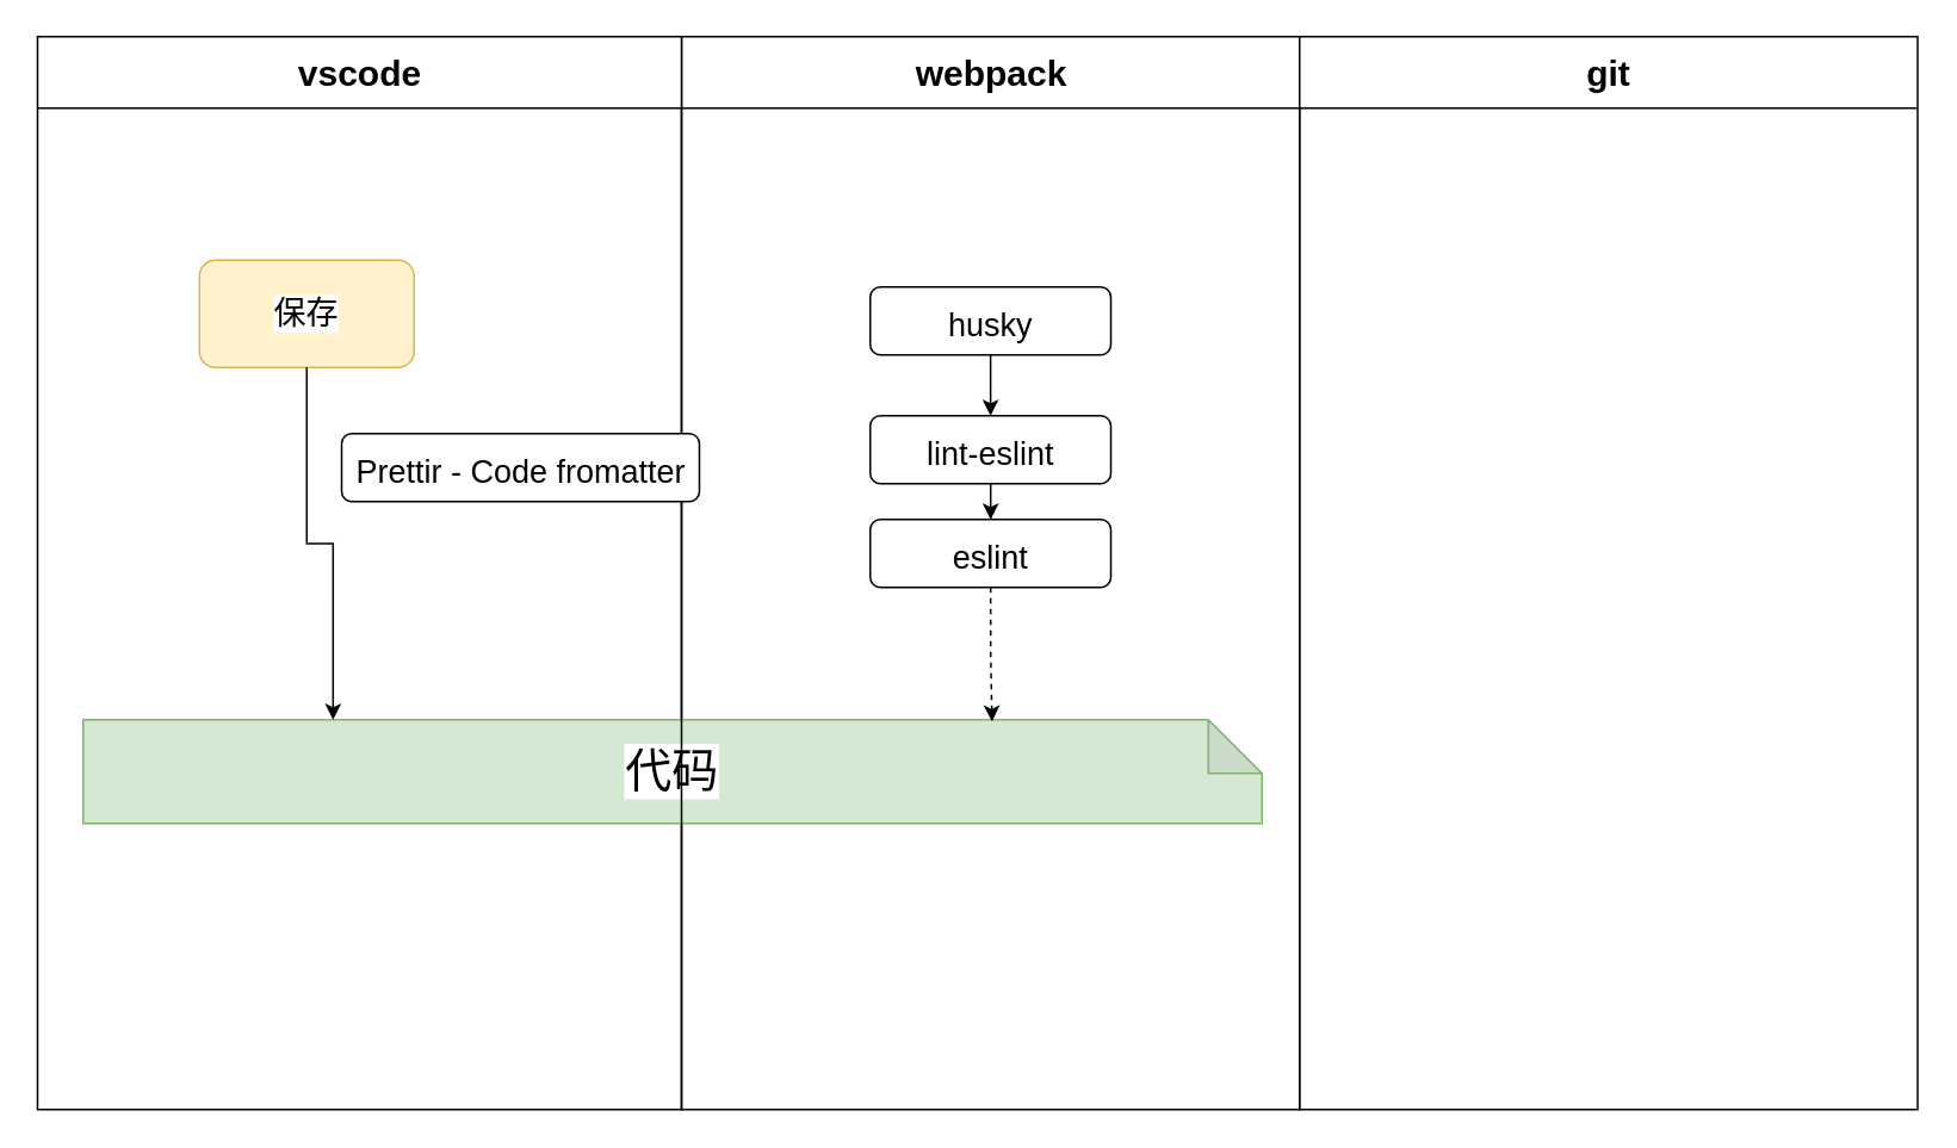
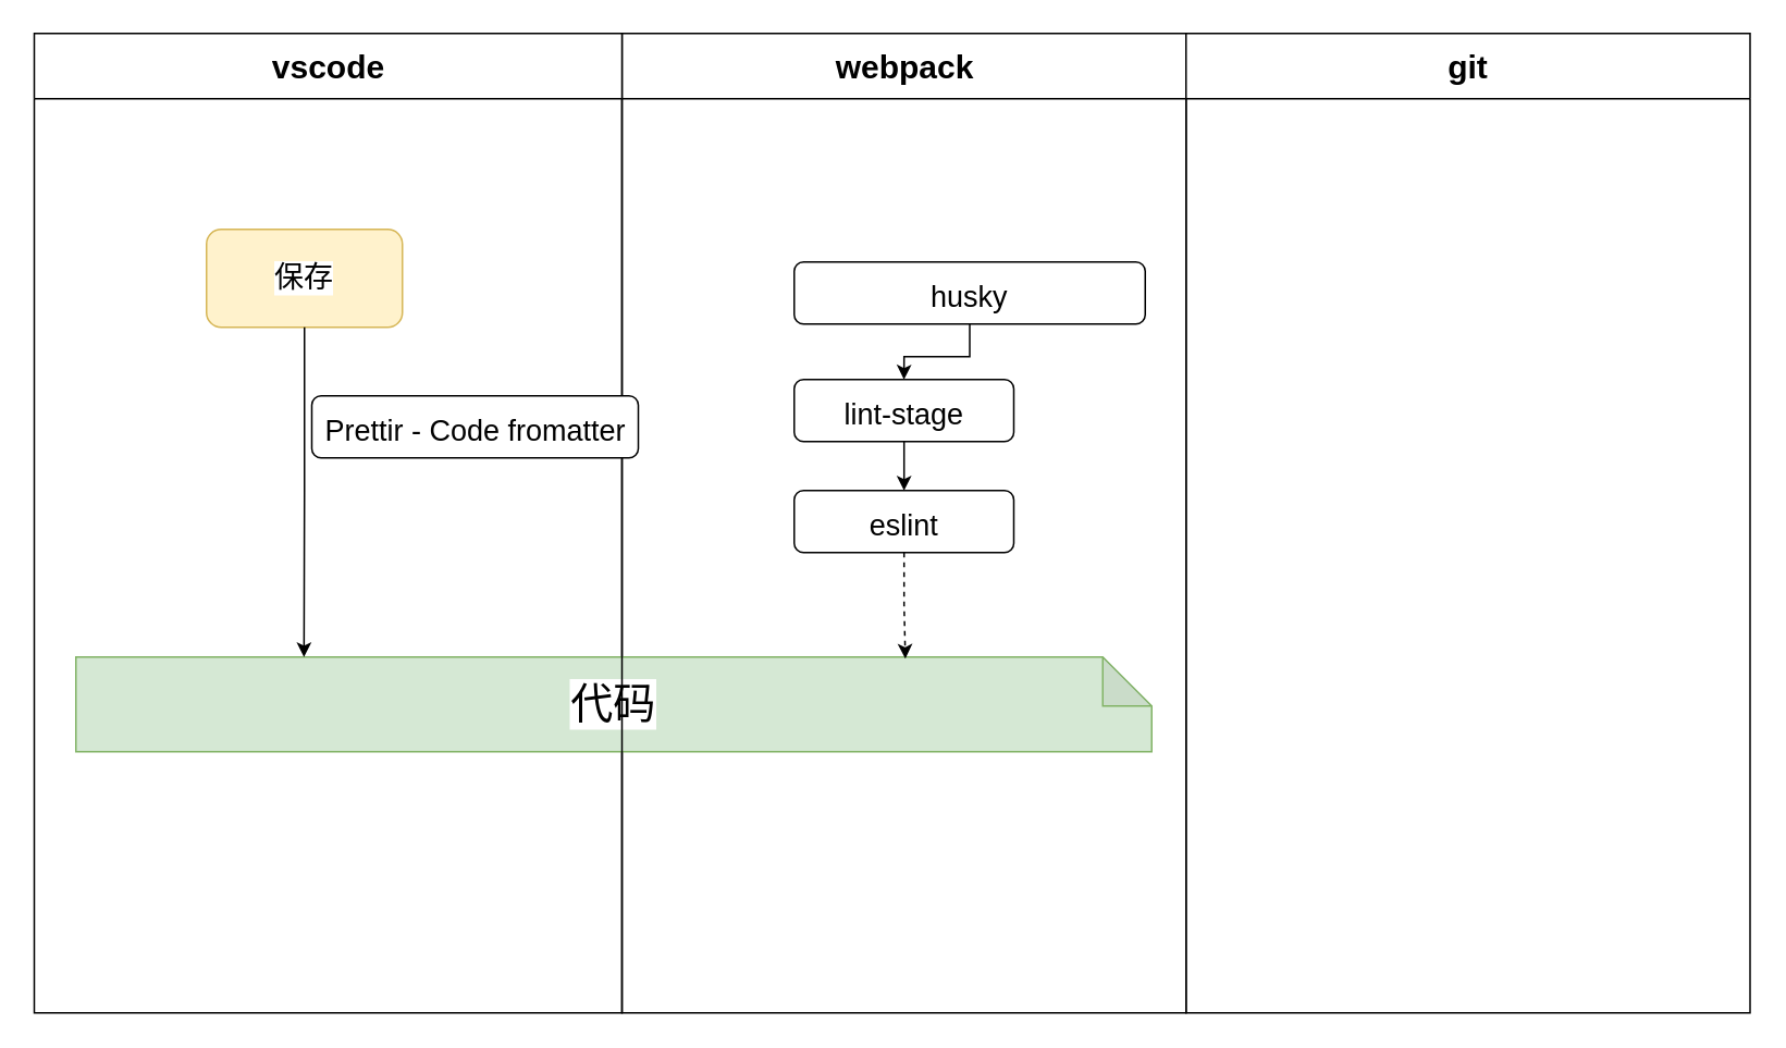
- <mxCell id="11" value="保存" style="rounded=1;whiteSpace=wrap;html=1;labelBackgroundColor=#FFFFFF;fontSize=18;strokeWidth=1;fillColor=#fff2cc;strokeColor=#d6b656;" parent="10" vertex="1"><mxGeometry x="90.5" y="125" width="120" height="60" as="geometry" /></mxCell>
+ <mxCell id="11" value="保存" style="rounded=1;whiteSpace=wrap;html=1;labelBackgroundColor=#FFFFFF;fontSize=18;strokeWidth=1;fillColor=#fff2cc;strokeColor=#d6b656;" parent="10" vertex="1"><mxGeometry x="105.5" y="120" width="120" height="60" as="geometry" /></mxCell>
- <mxCell id="5" value="&lt;font style=&quot;font-size: 18px; line-height: 1;&quot;&gt;husky&lt;/font&gt;" style="rounded=1;whiteSpace=wrap;html=1;labelBackgroundColor=#FFFFFF;fontSize=26;fontColor=#000000;strokeWidth=1;" vertex="1" parent="2"><mxGeometry x="105.5" y="140" width="134.5" height="38" as="geometry" /></mxCell>
+ <mxCell id="5" value="&lt;font style=&quot;font-size: 18px; line-height: 1;&quot;&gt;husky&lt;/font&gt;" style="rounded=1;whiteSpace=wrap;html=1;labelBackgroundColor=#FFFFFF;fontSize=26;fontColor=#000000;strokeWidth=1;" vertex="1" parent="2"><mxGeometry x="105.5" y="140" width="215" height="38" as="geometry" /></mxCell>
- <mxCell id="7" value="&lt;font style=&quot;font-size: 18px; line-height: 1;&quot;&gt;lint-eslint&lt;/font&gt;" style="rounded=1;whiteSpace=wrap;html=1;labelBackgroundColor=#FFFFFF;fontSize=26;fontColor=#000000;strokeWidth=1;" vertex="1" parent="2"><mxGeometry x="105.5" y="212" width="134.5" height="38" as="geometry" /></mxCell>
+ <mxCell id="7" value="&lt;font style=&quot;font-size: 18px; line-height: 1;&quot;&gt;lint-stage&lt;/font&gt;" style="rounded=1;whiteSpace=wrap;html=1;labelBackgroundColor=#FFFFFF;fontSize=26;fontColor=#000000;strokeWidth=1;" vertex="1" parent="2"><mxGeometry x="105.5" y="212" width="134.5" height="38" as="geometry" /></mxCell>
- <mxCell id="9" value="&lt;font style=&quot;font-size: 18px; line-height: 1;&quot;&gt;eslint&lt;/font&gt;" style="rounded=1;whiteSpace=wrap;html=1;labelBackgroundColor=#FFFFFF;fontSize=26;fontColor=#000000;strokeWidth=1;" vertex="1" parent="2"><mxGeometry x="105.5" y="270" width="134.5" height="38" as="geometry" /></mxCell>
+ <mxCell id="9" value="&lt;font style=&quot;font-size: 18px; line-height: 1;&quot;&gt;eslint&lt;/font&gt;" style="rounded=1;whiteSpace=wrap;html=1;labelBackgroundColor=#FFFFFF;fontSize=26;fontColor=#000000;strokeWidth=1;" vertex="1" parent="2"><mxGeometry x="105.5" y="280" width="134.5" height="38" as="geometry" /></mxCell>
